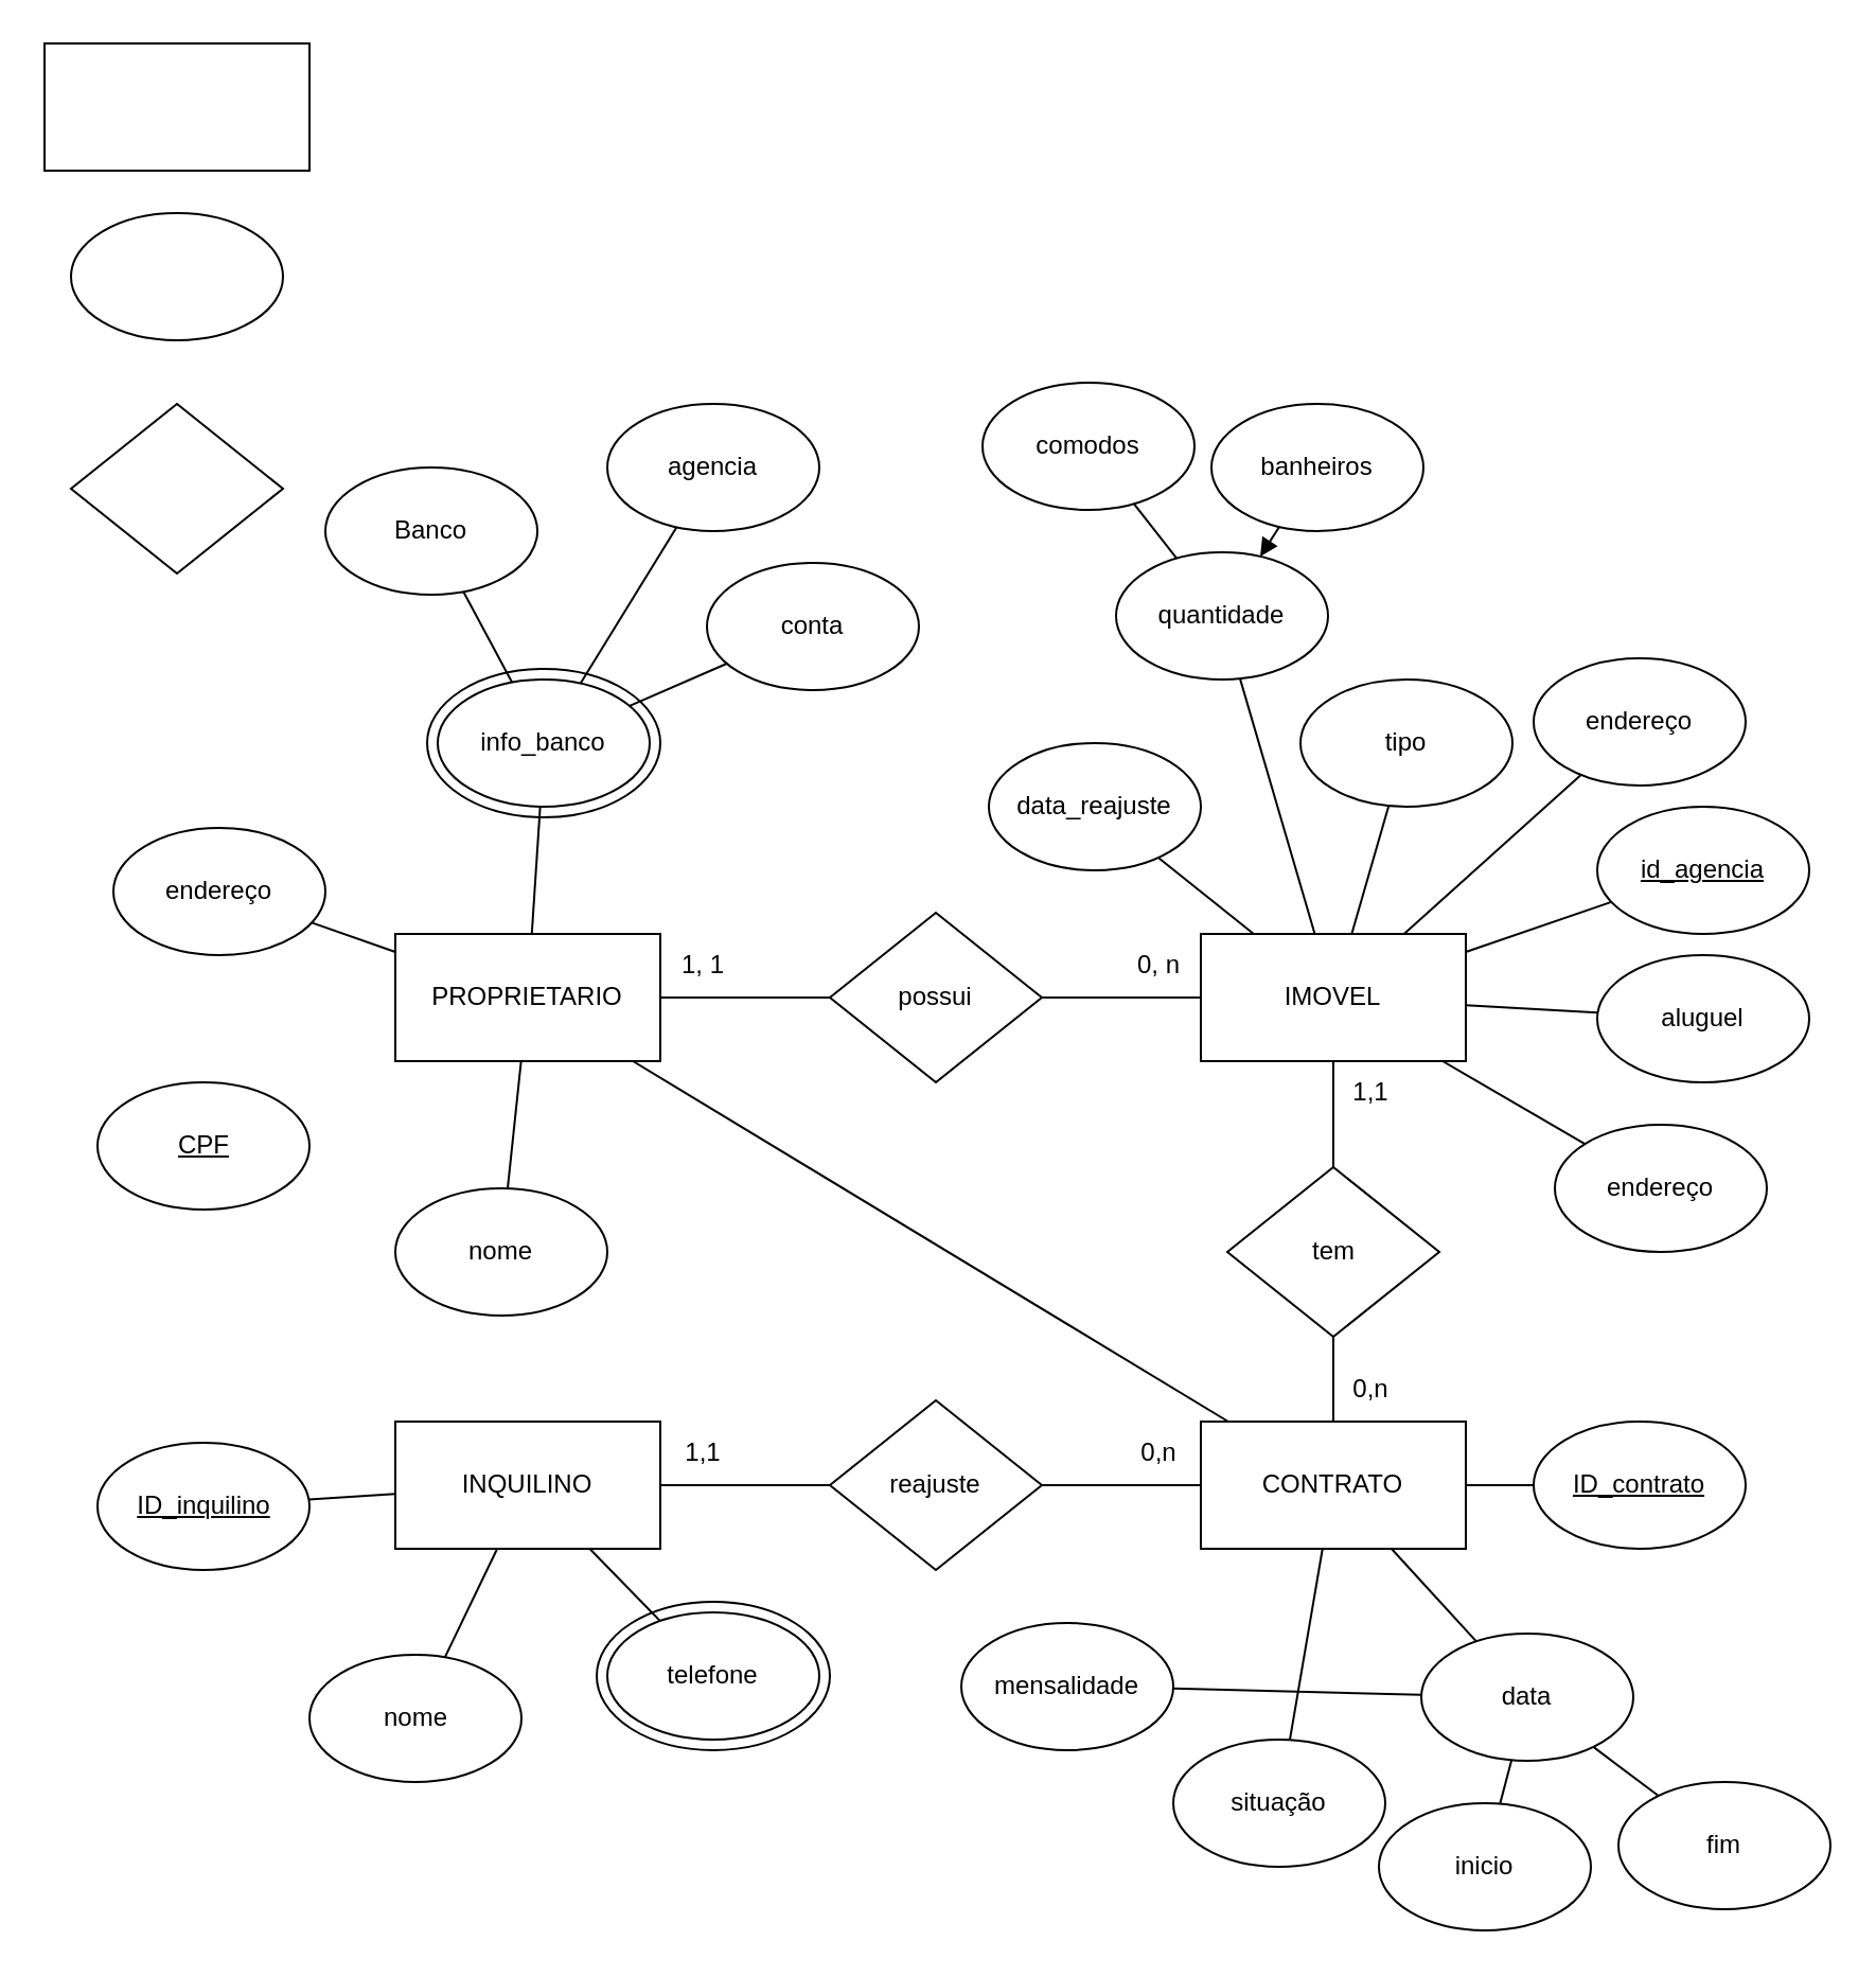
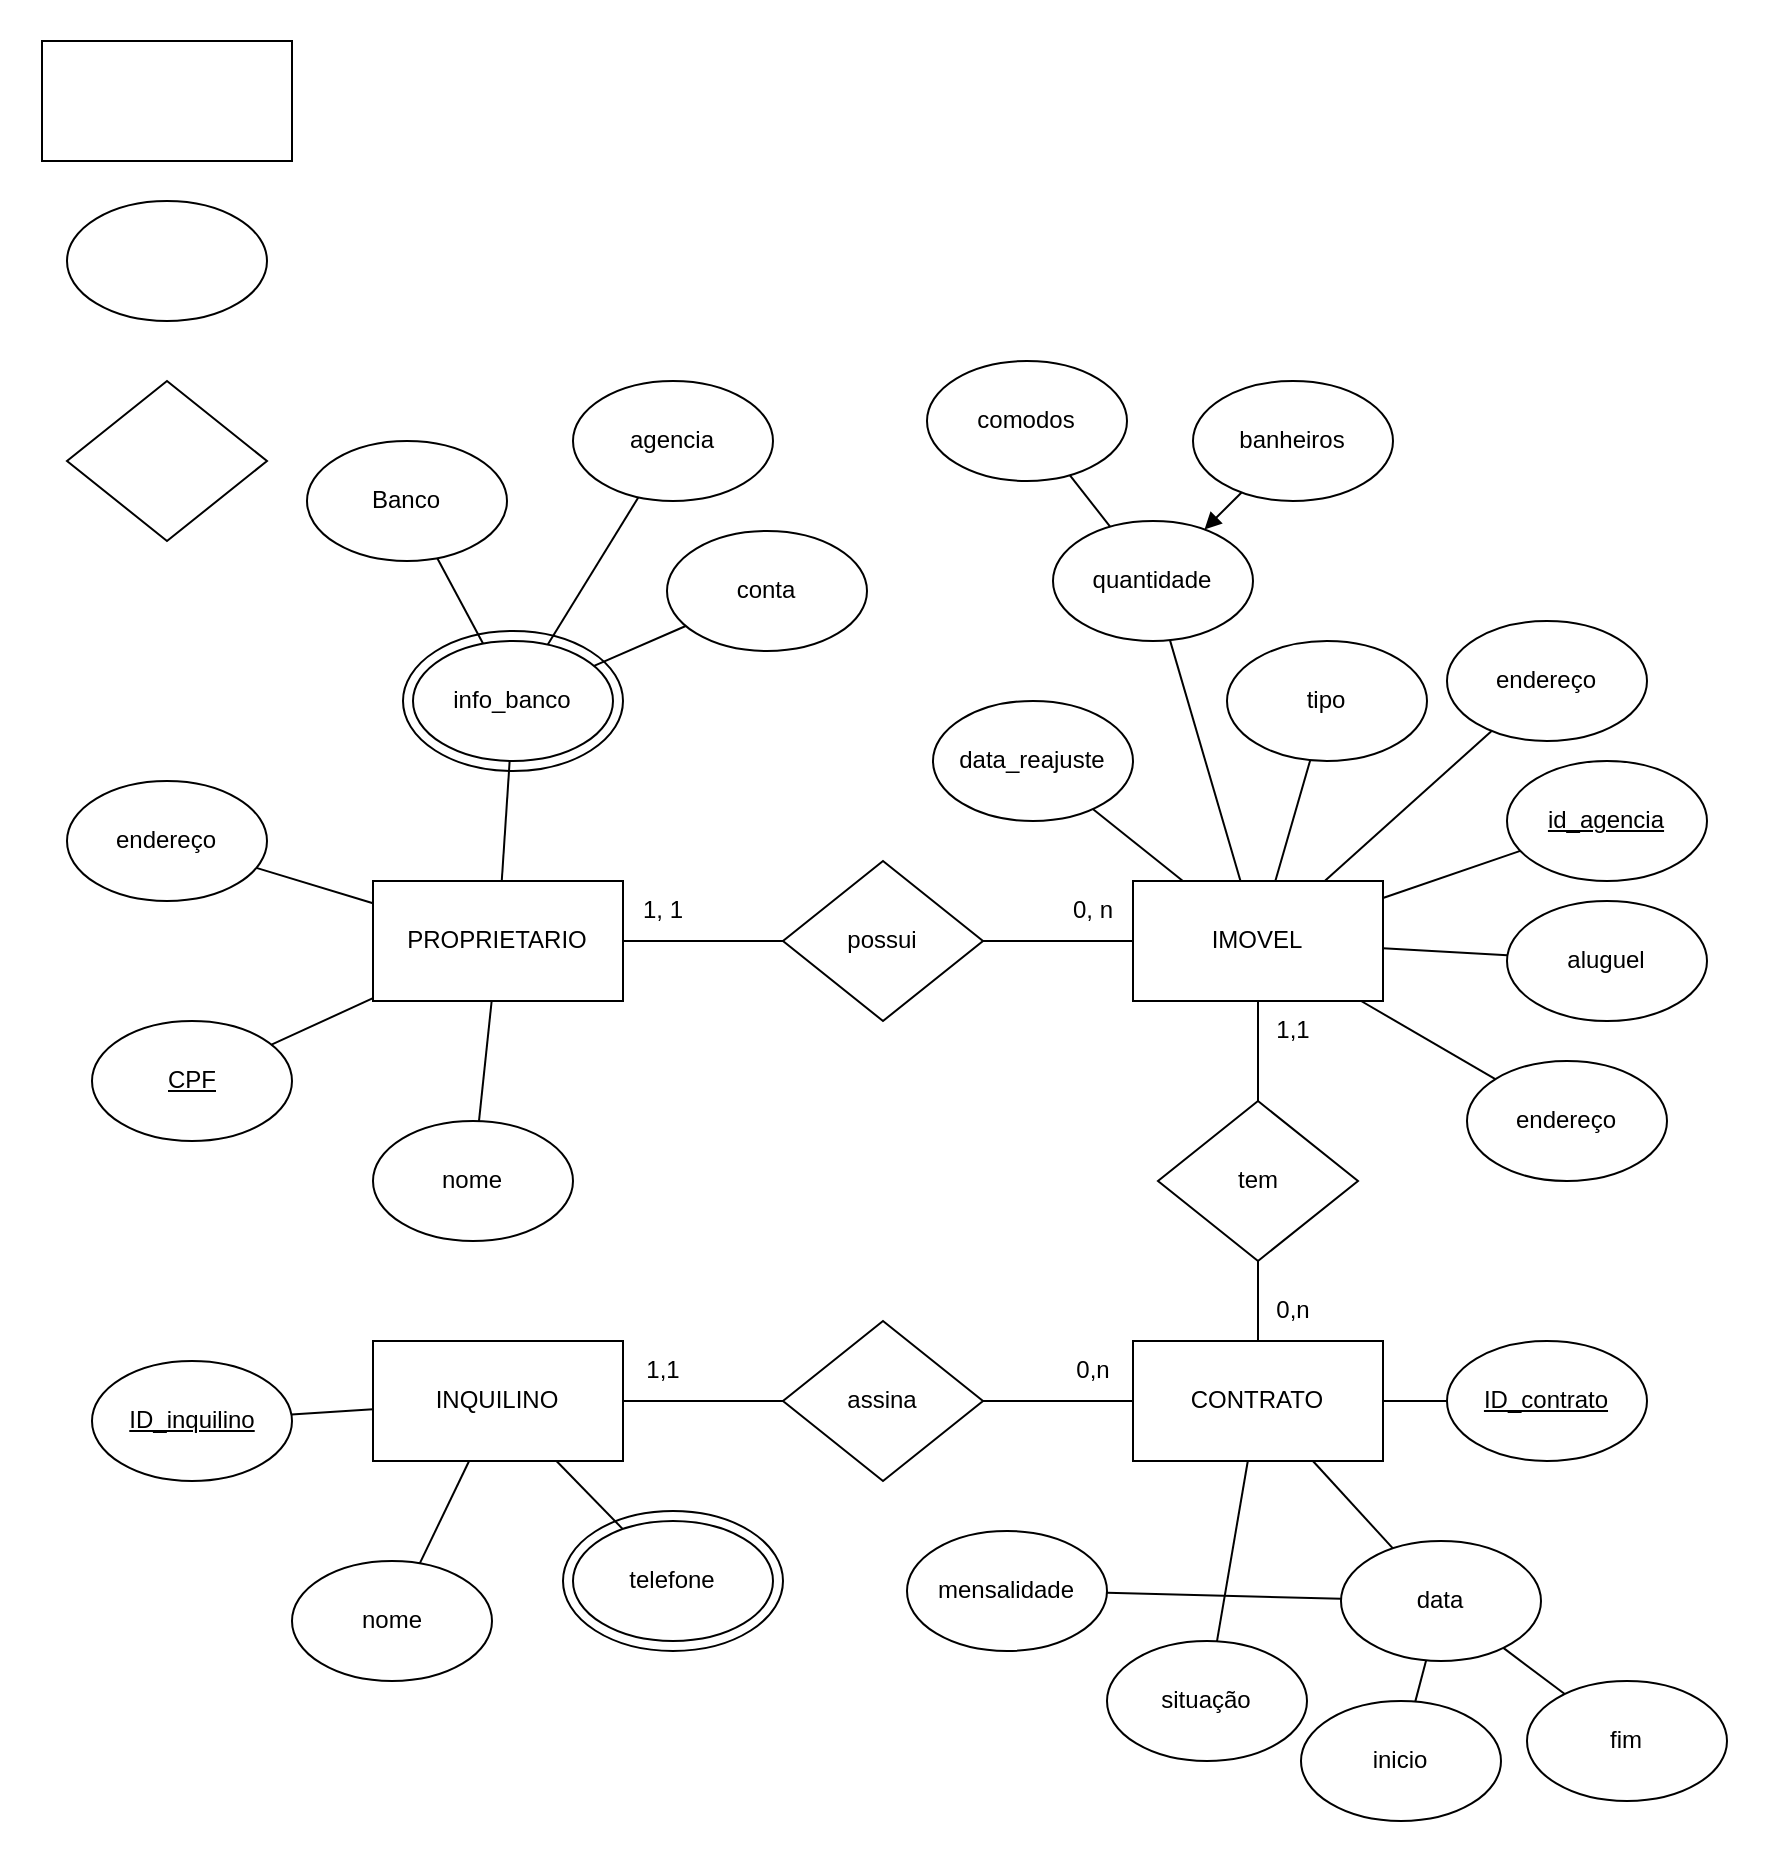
- <mxCell id="34" value="banheiros" style="ellipse;whiteSpace=wrap;html=1;" vertex="1" parent="1"><mxGeometry x="571" y="190" width="100" height="60" as="geometry" /></mxCell>
+ <mxCell id="34" value="banheiros" style="ellipse;whiteSpace=wrap;html=1;" vertex="1" parent="1"><mxGeometry x="596" y="190" width="100" height="60" as="geometry" /></mxCell>
- <mxCell id="44" value="endereço" style="ellipse;whiteSpace=wrap;html=1;" vertex="1" parent="1"><mxGeometry x="53" y="390" width="100" height="60" as="geometry" /></mxCell>
+ <mxCell id="44" value="endereço" style="ellipse;whiteSpace=wrap;html=1;" vertex="1" parent="1"><mxGeometry x="33" y="390" width="100" height="60" as="geometry" /></mxCell>
- <mxCell id="53" value="" style="endArrow=none;html=1;" edge="1" parent="1" source="7" target="9"><mxGeometry width="50" height="50" relative="1" as="geometry"><mxPoint x="264.334" y="389.983" as="sourcePoint" /><mxPoint x="260.375" y="450" as="targetPoint" /></mxGeometry></mxCell>
+ <mxCell id="53" value="" style="endArrow=none;html=1;" edge="1" parent="1" source="7" target="45"><mxGeometry width="50" height="50" relative="1" as="geometry"><mxPoint x="264.334" y="389.983" as="sourcePoint" /><mxPoint x="260.375" y="450" as="targetPoint" /></mxGeometry></mxCell>
- <mxCell id="13" value="reajuste" style="rhombus;whiteSpace=wrap;html=1;" vertex="1" parent="1"><mxGeometry x="391" y="660" width="100" height="80" as="geometry" /></mxCell>
+ <mxCell id="13" value="assina" style="rhombus;whiteSpace=wrap;html=1;" vertex="1" parent="1"><mxGeometry x="391" y="660" width="100" height="80" as="geometry" /></mxCell>
